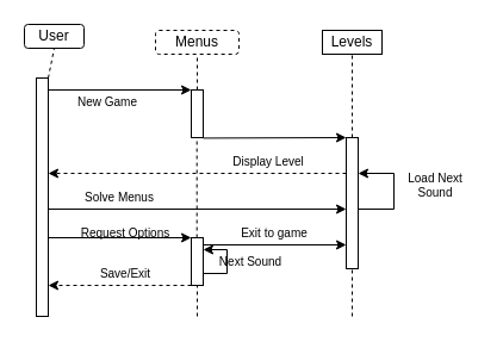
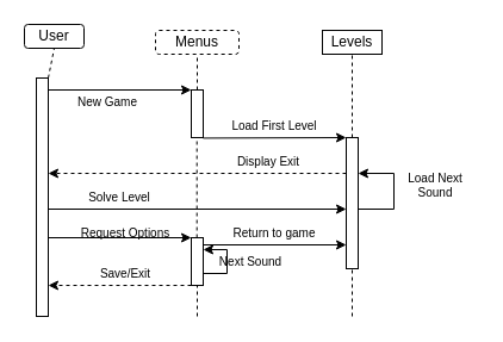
+ <mxCell id="15" value="Load First Level" style="text;html=1;align=center;verticalAlign=middle;whiteSpace=wrap;rounded=0;fontSize=10;" parent="1" vertex="1"><mxGeometry x="190" y="95" width="80" height="20" as="geometry" /></mxCell>
- <mxCell id="17" value="Display Level" style="text;html=1;align=center;verticalAlign=middle;whiteSpace=wrap;rounded=0;fontSize=10;" parent="1" vertex="1"><mxGeometry x="170" y="125" width="110" height="20" as="geometry" /></mxCell>
+ <mxCell id="17" value="Display Exit" style="text;html=1;align=center;verticalAlign=middle;whiteSpace=wrap;rounded=0;fontSize=10;" parent="1" vertex="1"><mxGeometry x="170" y="125" width="110" height="20" as="geometry" /></mxCell>
- <mxCell id="19" value="Solve Menus" style="text;html=1;align=center;verticalAlign=middle;whiteSpace=wrap;rounded=0;fontSize=10;" parent="1" vertex="1"><mxGeometry x="45" y="155" width="110" height="20" as="geometry" /></mxCell>
+ <mxCell id="19" value="Solve Level" style="text;html=1;align=center;verticalAlign=middle;whiteSpace=wrap;rounded=0;fontSize=10;" parent="1" vertex="1"><mxGeometry x="45" y="155" width="110" height="20" as="geometry" /></mxCell>
- <mxCell id="31" value="Exit to game" style="text;html=1;align=center;verticalAlign=middle;whiteSpace=wrap;rounded=0;fontSize=10;" parent="1" vertex="1"><mxGeometry x="190" y="185" width="80" height="20" as="geometry" /></mxCell>
+ <mxCell id="31" value="Return to game" style="text;html=1;align=center;verticalAlign=middle;whiteSpace=wrap;rounded=0;fontSize=10;" parent="1" vertex="1"><mxGeometry x="190" y="185" width="80" height="20" as="geometry" /></mxCell>
